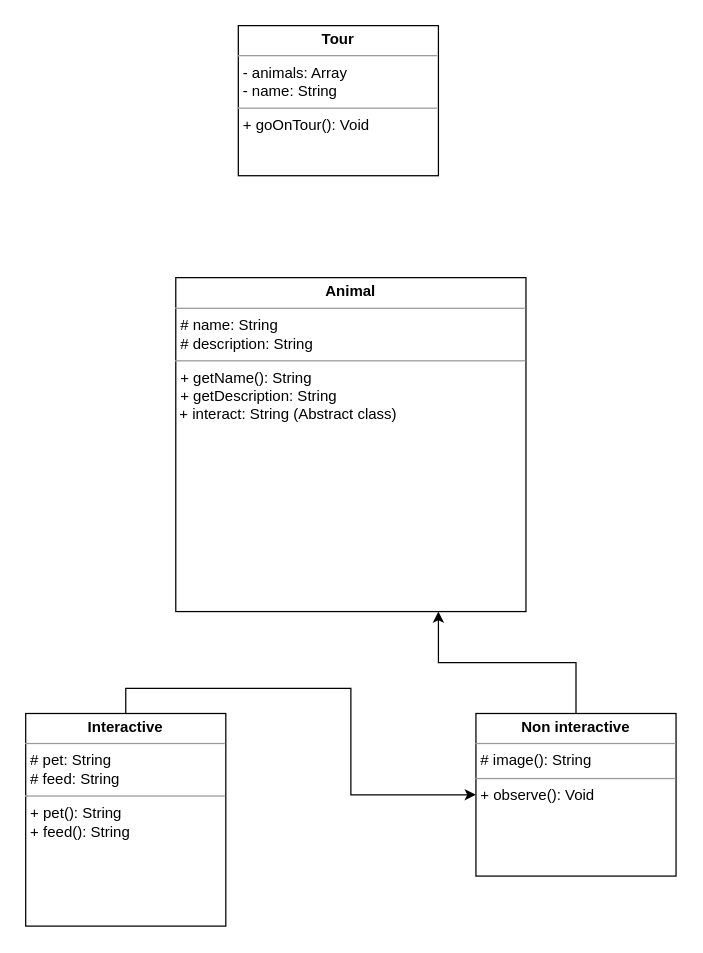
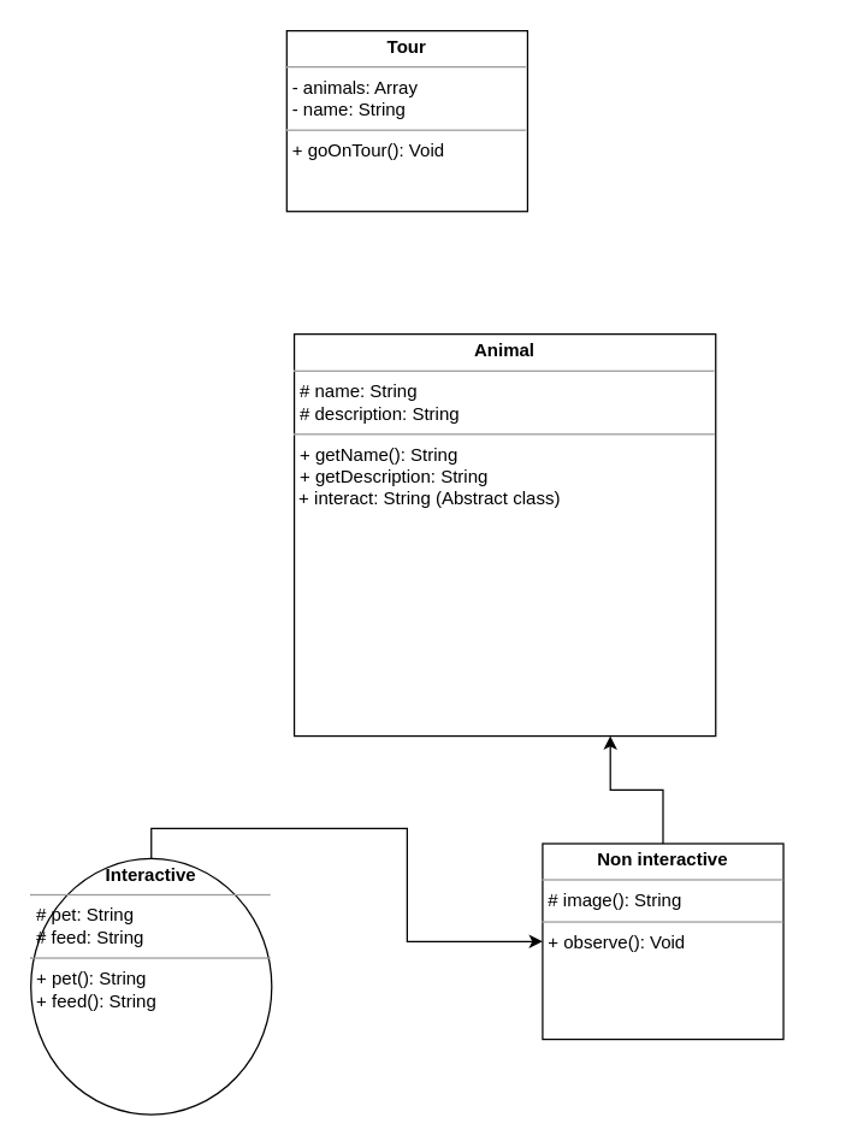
- <mxCell id="2" value="&lt;p style=&quot;margin: 0px ; margin-top: 4px ; text-align: center&quot;&gt;&lt;b&gt;Animal&lt;/b&gt;&lt;/p&gt;&lt;hr size=&quot;1&quot;&gt;&lt;p style=&quot;margin: 0px ; margin-left: 4px&quot;&gt;# name: String&lt;br&gt;&lt;/p&gt;&lt;p style=&quot;margin: 0px ; margin-left: 4px&quot;&gt;# description: String&lt;/p&gt;&lt;hr size=&quot;1&quot;&gt;&lt;p style=&quot;margin: 0px ; margin-left: 4px&quot;&gt;+ getName(): String&lt;/p&gt;&lt;p style=&quot;margin: 0px ; margin-left: 4px&quot;&gt;+ getDescription: String&lt;/p&gt;&lt;div&gt;&amp;nbsp;+ interact: String (Abstract class)&lt;/div&gt;&lt;p style=&quot;margin: 0px ; margin-left: 4px&quot;&gt;&lt;br&gt;&lt;/p&gt;&lt;br&gt;&lt;p style=&quot;margin: 0px ; margin-left: 4px&quot;&gt;&lt;br&gt;&lt;/p&gt;&lt;p style=&quot;margin: 0px ; margin-left: 4px&quot;&gt;&lt;br&gt;&lt;/p&gt;&lt;p style=&quot;margin: 0px ; margin-left: 4px&quot;&gt;&lt;br&gt;&lt;/p&gt;" style="verticalAlign=top;align=left;overflow=fill;fontSize=12;fontFamily=Helvetica;html=1;" parent="1" vertex="1"><mxGeometry x="140" y="221.5" width="280" height="267" as="geometry" /></mxCell>
+ <mxCell id="2" value="&lt;p style=&quot;margin: 0px ; margin-top: 4px ; text-align: center&quot;&gt;&lt;b&gt;Animal&lt;/b&gt;&lt;/p&gt;&lt;hr size=&quot;1&quot;&gt;&lt;p style=&quot;margin: 0px ; margin-left: 4px&quot;&gt;# name: String&lt;br&gt;&lt;/p&gt;&lt;p style=&quot;margin: 0px ; margin-left: 4px&quot;&gt;# description: String&lt;/p&gt;&lt;hr size=&quot;1&quot;&gt;&lt;p style=&quot;margin: 0px ; margin-left: 4px&quot;&gt;+ getName(): String&lt;/p&gt;&lt;p style=&quot;margin: 0px ; margin-left: 4px&quot;&gt;+ getDescription: String&lt;/p&gt;&lt;div&gt;&amp;nbsp;+ interact: String (Abstract class)&lt;/div&gt;&lt;p style=&quot;margin: 0px ; margin-left: 4px&quot;&gt;&lt;br&gt;&lt;/p&gt;&lt;br&gt;&lt;p style=&quot;margin: 0px ; margin-left: 4px&quot;&gt;&lt;br&gt;&lt;/p&gt;&lt;p style=&quot;margin: 0px ; margin-left: 4px&quot;&gt;&lt;br&gt;&lt;/p&gt;&lt;p style=&quot;margin: 0px ; margin-left: 4px&quot;&gt;&lt;br&gt;&lt;/p&gt;" style="verticalAlign=top;align=left;overflow=fill;fontSize=12;fontFamily=Helvetica;html=1;" parent="1" vertex="1"><mxGeometry x="195" y="221.5" width="280" height="267" as="geometry" /></mxCell>
- <mxCell id="7" value="&lt;p style=&quot;margin: 0px ; margin-top: 4px ; text-align: center&quot;&gt;&lt;b&gt;Non interactive&lt;br&gt;&lt;/b&gt;&lt;/p&gt;&lt;hr size=&quot;1&quot;&gt;&lt;p style=&quot;margin: 0px ; margin-left: 4px&quot;&gt;# image(): String&lt;br&gt;&lt;/p&gt;&lt;hr size=&quot;1&quot;&gt;&lt;p style=&quot;margin: 0px ; margin-left: 4px&quot;&gt;+ observe(): Void&lt;br&gt;&lt;/p&gt;" style="verticalAlign=top;align=left;overflow=fill;fontSize=12;fontFamily=Helvetica;html=1;" parent="1" vertex="1"><mxGeometry x="380" y="570" width="160" height="130" as="geometry" /></mxCell>
+ <mxCell id="7" value="&lt;p style=&quot;margin: 0px ; margin-top: 4px ; text-align: center&quot;&gt;&lt;b&gt;Non interactive&lt;br&gt;&lt;/b&gt;&lt;/p&gt;&lt;hr size=&quot;1&quot;&gt;&lt;p style=&quot;margin: 0px ; margin-left: 4px&quot;&gt;# image(): String&lt;br&gt;&lt;/p&gt;&lt;hr size=&quot;1&quot;&gt;&lt;p style=&quot;margin: 0px ; margin-left: 4px&quot;&gt;+ observe(): Void&lt;br&gt;&lt;/p&gt;" style="verticalAlign=top;align=left;overflow=fill;fontSize=12;fontFamily=Helvetica;html=1;" parent="1" vertex="1"><mxGeometry x="360" y="560" width="160" height="130" as="geometry" /></mxCell>
- <mxCell id="5" value="&lt;p style=&quot;margin: 0px ; margin-top: 4px ; text-align: center&quot;&gt;&lt;b&gt;Interactive&lt;/b&gt;&lt;/p&gt;&lt;hr size=&quot;1&quot;&gt;&lt;p style=&quot;margin: 0px ; margin-left: 4px&quot;&gt;# pet: String&lt;/p&gt;&lt;p style=&quot;margin: 0px ; margin-left: 4px&quot;&gt;# feed: String&lt;br&gt;&lt;/p&gt;&lt;hr size=&quot;1&quot;&gt;&lt;p style=&quot;margin: 0px ; margin-left: 4px&quot;&gt;+ pet(): String&lt;/p&gt;&lt;p style=&quot;margin: 0px ; margin-left: 4px&quot;&gt;+ feed(): String&lt;br&gt;&lt;/p&gt;" style="verticalAlign=top;align=left;overflow=fill;fontSize=12;fontFamily=Helvetica;html=1;" parent="1" vertex="1"><mxGeometry x="20" y="570" width="160" height="170" as="geometry" /></mxCell>
+ <mxCell id="5" value="&lt;p style=&quot;margin: 0px ; margin-top: 4px ; text-align: center&quot;&gt;&lt;b&gt;Interactive&lt;/b&gt;&lt;/p&gt;&lt;hr size=&quot;1&quot;&gt;&lt;p style=&quot;margin: 0px ; margin-left: 4px&quot;&gt;# pet: String&lt;/p&gt;&lt;p style=&quot;margin: 0px ; margin-left: 4px&quot;&gt;# feed: String&lt;br&gt;&lt;/p&gt;&lt;hr size=&quot;1&quot;&gt;&lt;p style=&quot;margin: 0px ; margin-left: 4px&quot;&gt;+ pet(): String&lt;/p&gt;&lt;p style=&quot;margin: 0px ; margin-left: 4px&quot;&gt;+ feed(): String&lt;br&gt;&lt;/p&gt;" style="ellipse;verticalAlign=top;align=left;overflow=fill;fontSize=12;fontFamily=Helvetica;html=1;" parent="1" vertex="1"><mxGeometry x="20" y="570" width="160" height="170" as="geometry" /></mxCell>
